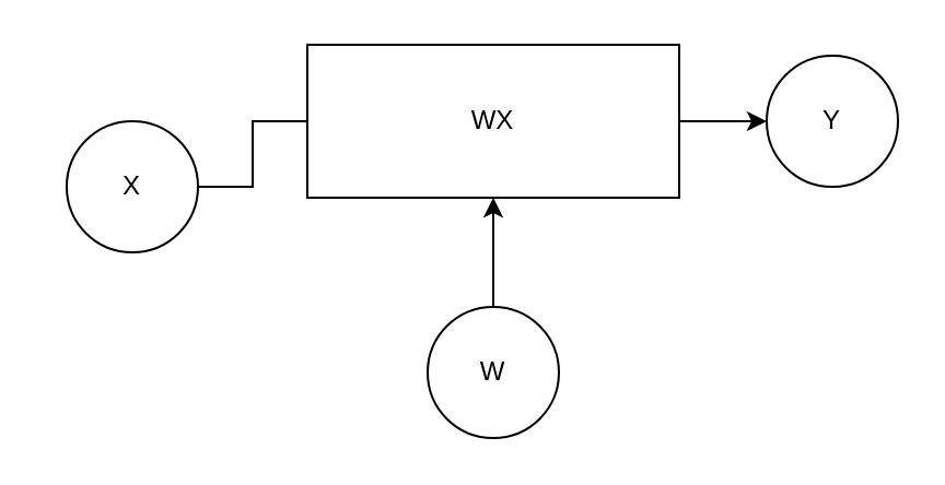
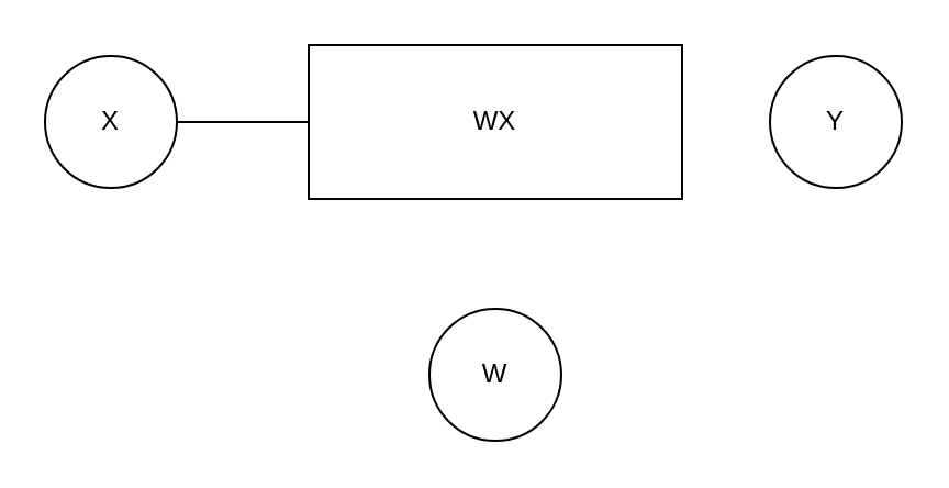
- <mxCell id="2" style="edgeStyle=orthogonalEdgeStyle;rounded=0;orthogonalLoop=1;jettySize=auto;html=1;entryX=0;entryY=0.5;entryDx=0;entryDy=0;" edge="1" parent="1" source="3" target="8"><mxGeometry relative="1" as="geometry" /></mxCell>
- <mxCell id="7" value="X" style="ellipse;whiteSpace=wrap;html=1;aspect=fixed;fillColor=none;" parent="1" vertex="1"><mxGeometry x="30" y="55" width="60" height="60" as="geometry" /></mxCell>
+ <mxCell id="7" value="X" style="ellipse;whiteSpace=wrap;html=1;aspect=fixed;fillColor=none;" parent="1" vertex="1"><mxGeometry y="25" width="60" height="60" as="geometry" x="20" /></mxCell>
- <mxCell id="4" style="edgeStyle=orthogonalEdgeStyle;rounded=0;orthogonalLoop=1;jettySize=auto;html=1;entryX=0.5;entryY=1;entryDx=0;entryDy=0;" edge="1" parent="1" source="5" target="3"><mxGeometry relative="1" as="geometry" /></mxCell>
